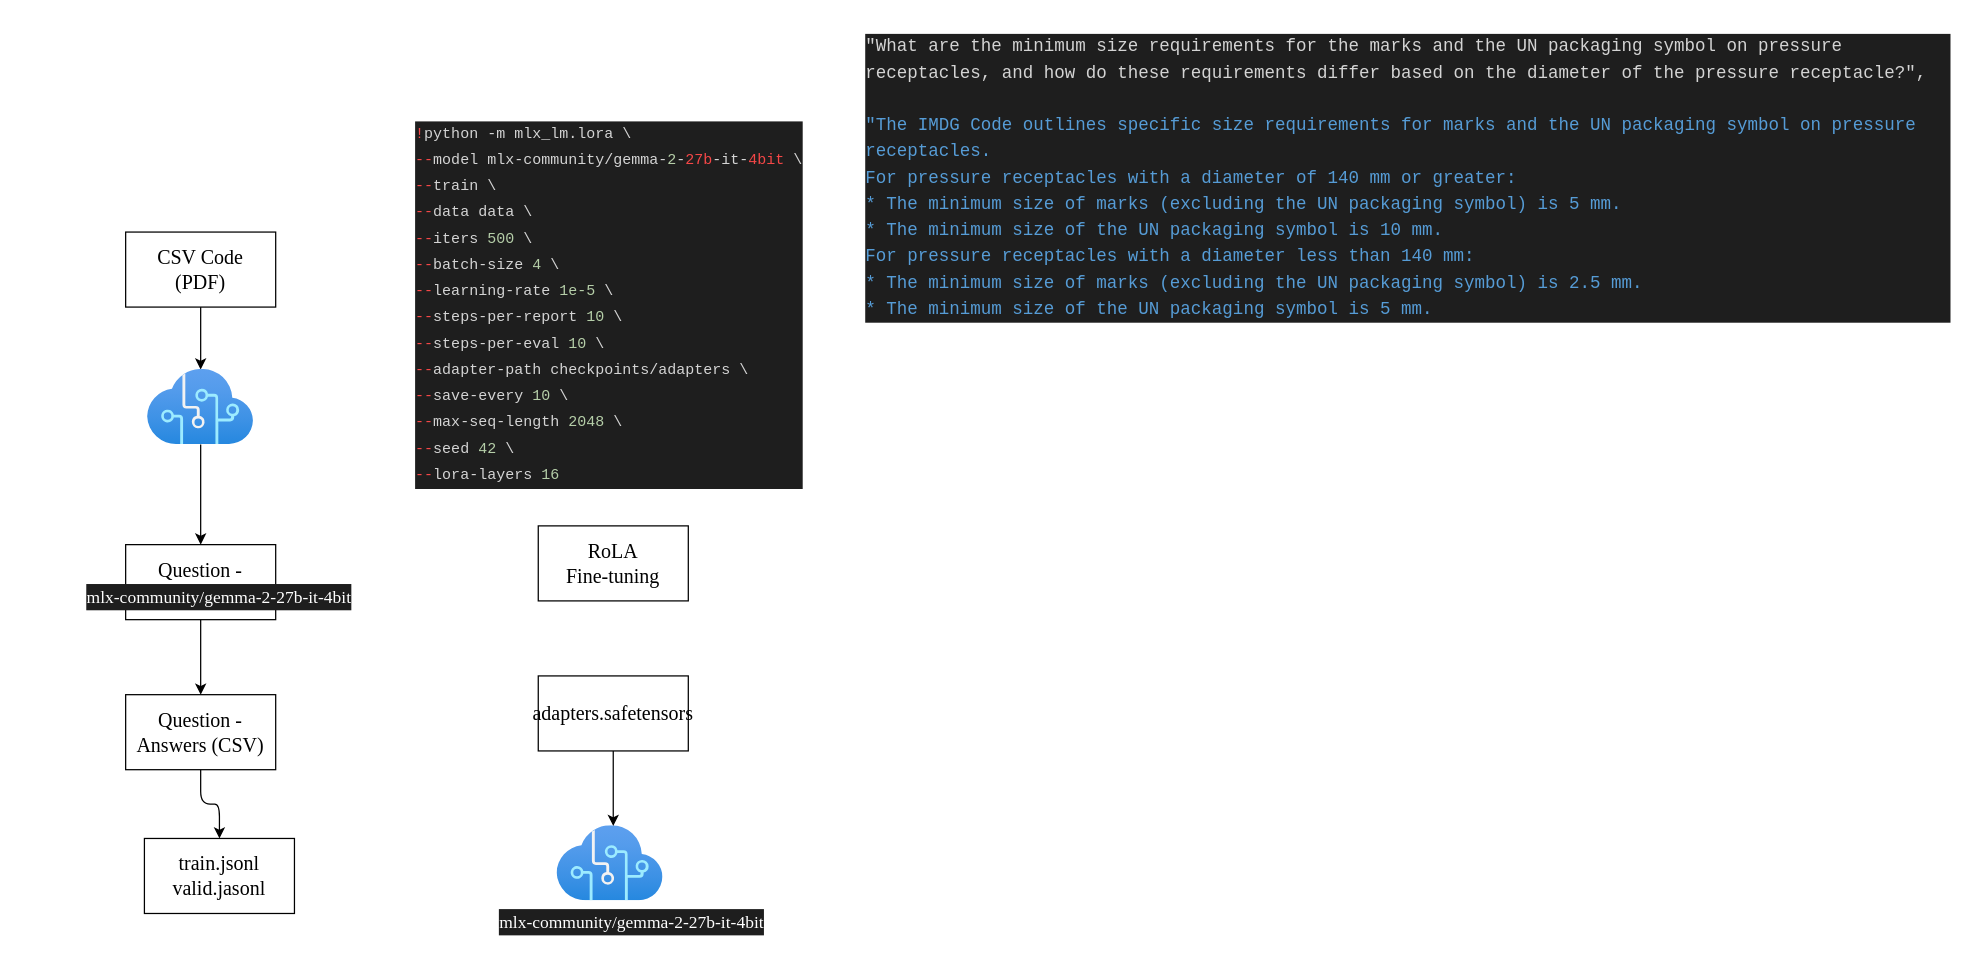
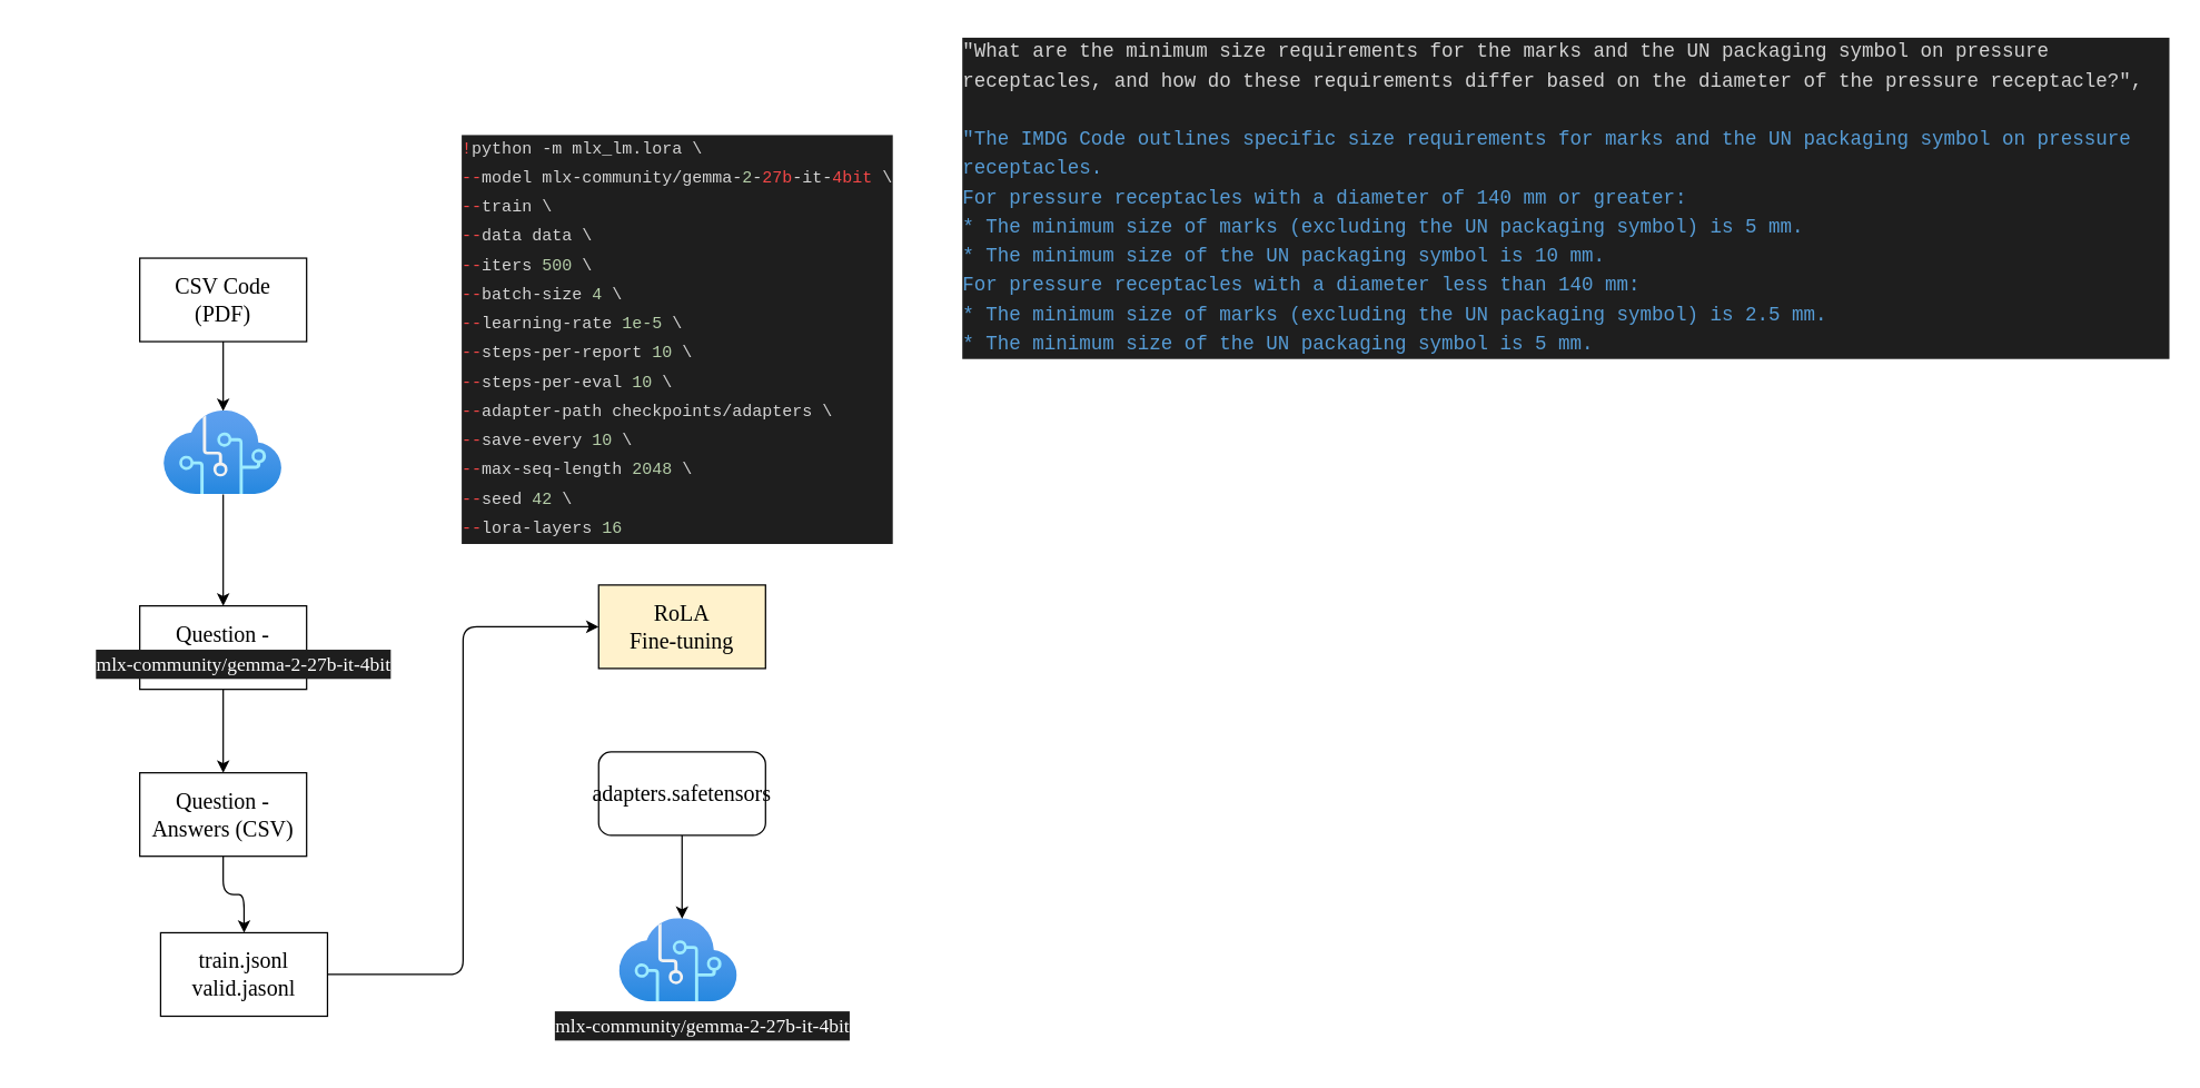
- <mxCell id="2" value="&lt;font style=&quot;font-size: 16px;&quot;&gt;RoLA&lt;br&gt;Fine-tuning&lt;br&gt;&lt;/font&gt;" style="rounded=0;whiteSpace=wrap;html=1;fontFamily=freesentation;" parent="1" vertex="1"><mxGeometry x="430" y="420" width="120" height="60" as="geometry" /></mxCell>
+ <mxCell id="2" value="&lt;font style=&quot;font-size: 16px;&quot;&gt;RoLA&lt;br&gt;Fine-tuning&lt;br&gt;&lt;/font&gt;" style="rounded=0;whiteSpace=wrap;html=1;fontFamily=freesentation;fillColor=#fff2cc;" parent="1" vertex="1"><mxGeometry x="430" y="420" width="120" height="60" as="geometry" /></mxCell>
- <mxCell id="11" value="&lt;font style=&quot;font-size: 16px;&quot;&gt;adapters.safetensors&lt;br&gt;&lt;/font&gt;" style="rounded=0;whiteSpace=wrap;html=1;fontFamily=freesentation;" parent="1" vertex="1"><mxGeometry x="430" y="540" width="120" height="60" as="geometry" /></mxCell>
+ <mxCell id="11" value="&lt;font style=&quot;font-size: 16px;&quot;&gt;adapters.safetensors&lt;br&gt;&lt;/font&gt;" style="whiteSpace=wrap;html=1;fontFamily=freesentation;rounded=1;" parent="1" vertex="1"><mxGeometry x="430" y="540" width="120" height="60" as="geometry" /></mxCell>
+ <mxCell id="18" style="edgeStyle=orthogonalEdgeStyle;html=1;entryX=0;entryY=0.5;entryDx=0;entryDy=0;" edge="1" parent="1" source="19" target="2"><mxGeometry relative="1" as="geometry" /></mxCell>
